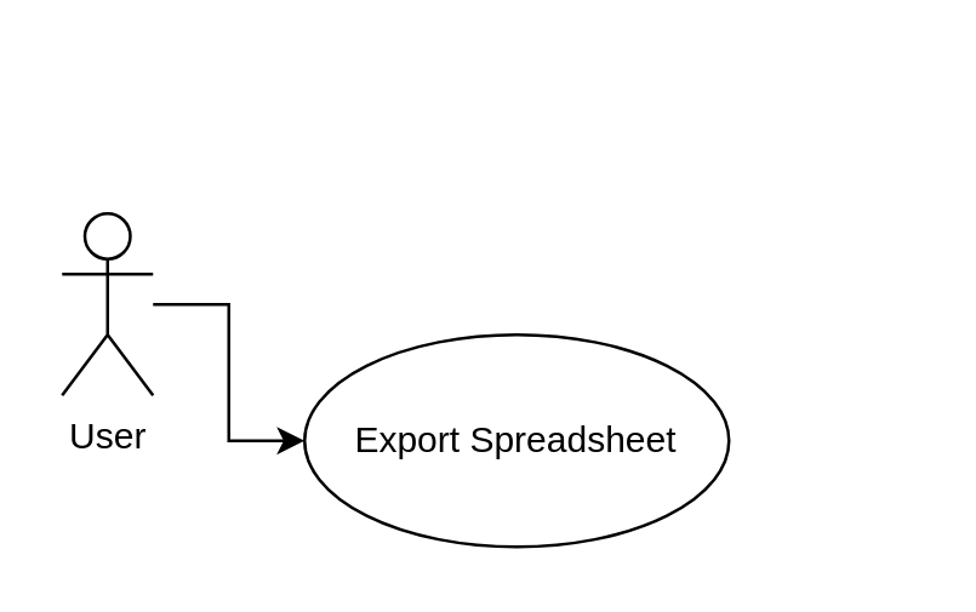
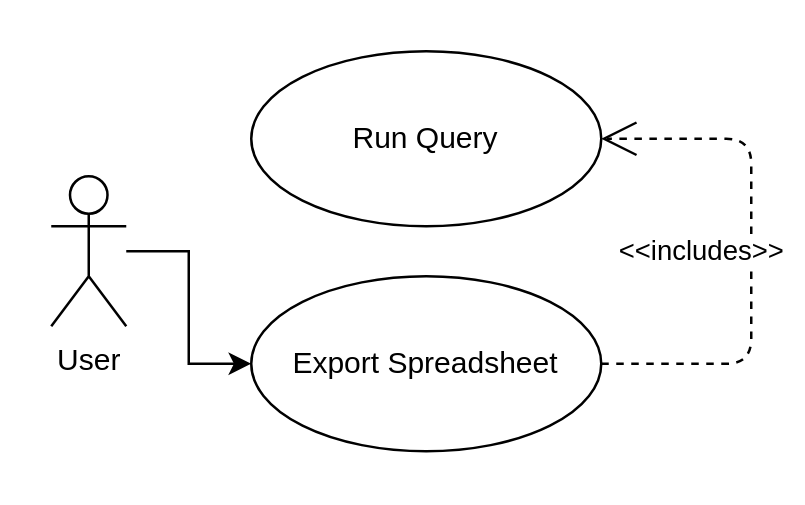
+ <mxCell id="4" value="Run Query" style="ellipse;whiteSpace=wrap;html=1;" vertex="1" parent="1"><mxGeometry x="100" width="140" height="70" as="geometry" y="20" /></mxCell>
+ <mxCell id="6" value="&lt;div&gt;&amp;lt;&amp;lt;includes&amp;gt;&amp;gt;&lt;/div&gt;" style="endArrow=open;endSize=12;dashed=1;html=1;entryX=1;entryY=0.5;entryDx=0;entryDy=0;exitX=1;exitY=0.5;exitDx=0;exitDy=0;" edge="1" parent="1" source="5" target="4"><mxGeometry y="20" width="160" relative="1" as="geometry"><mxPoint x="30" y="200" as="sourcePoint" /><mxPoint x="370" y="110" as="targetPoint" /><Array as="points"><mxPoint x="300" y="145" /><mxPoint x="300" y="55" /></Array><mxPoint as="offset" /></mxGeometry></mxCell>
